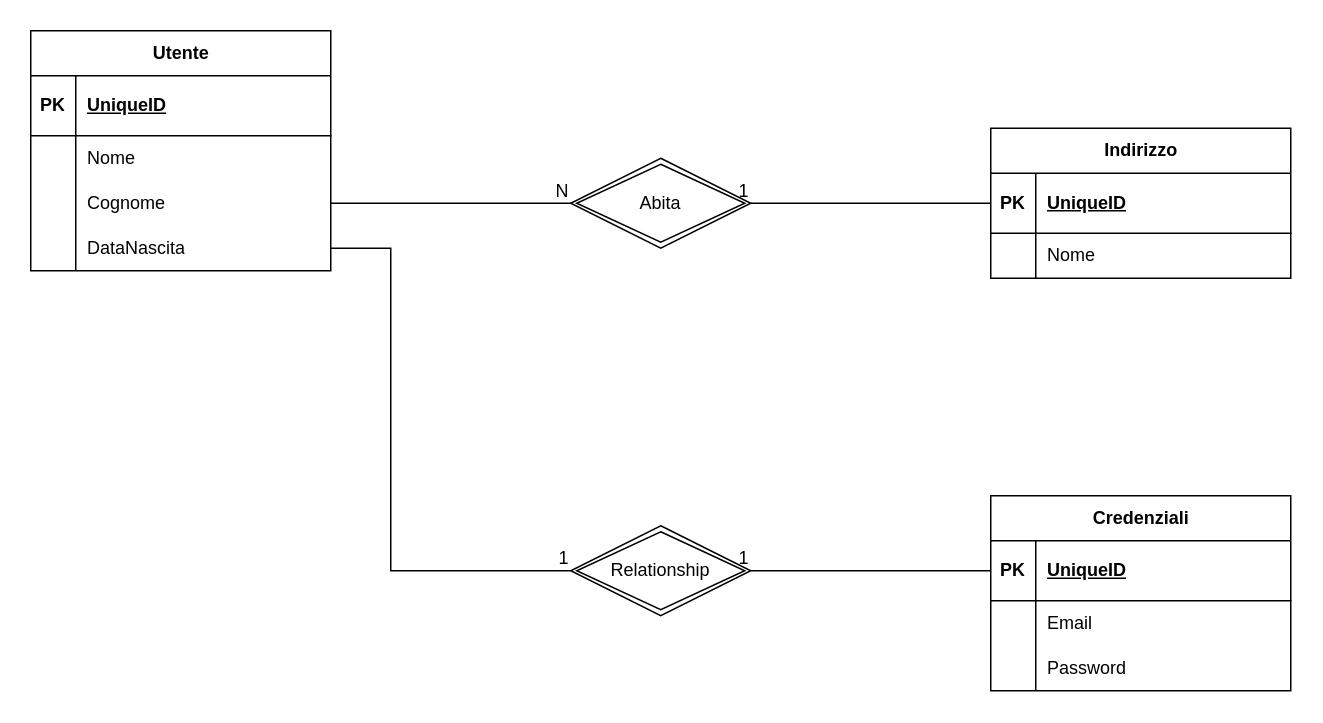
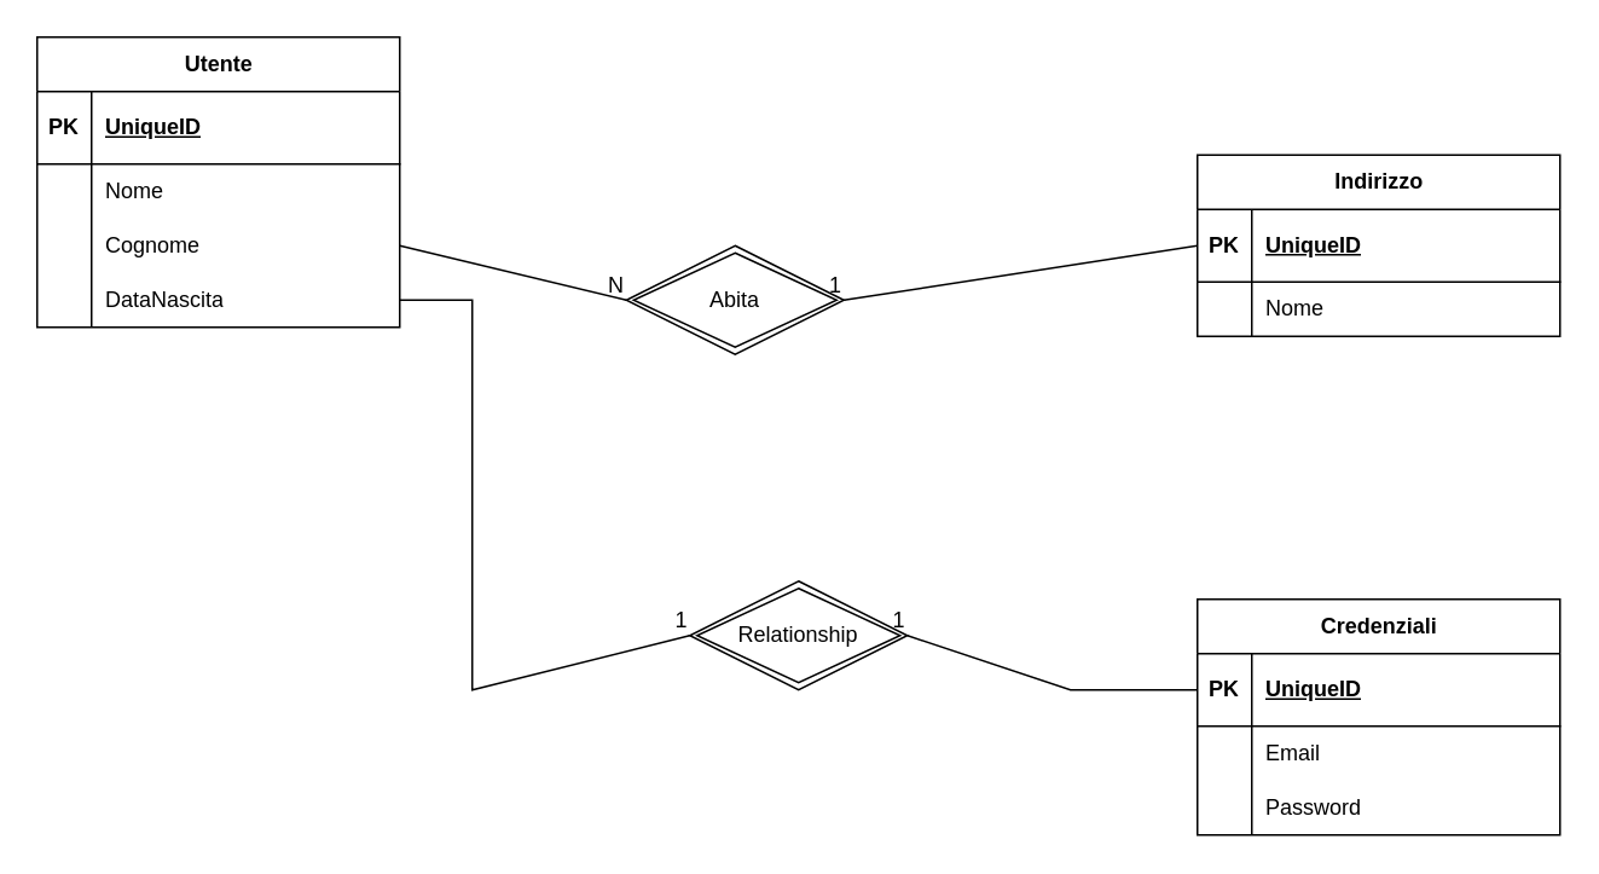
- <mxCell id="15" value="Abita" style="shape=rhombus;double=1;perimeter=rhombusPerimeter;whiteSpace=wrap;html=1;align=center;" vertex="1" parent="1"><mxGeometry x="380" y="105" width="120" height="60" as="geometry" /></mxCell>
+ <mxCell id="15" value="Abita" style="shape=rhombus;double=1;perimeter=rhombusPerimeter;whiteSpace=wrap;html=1;align=center;" vertex="1" parent="1"><mxGeometry x="345" y="135" width="120" height="60" as="geometry" /></mxCell>
- <mxCell id="27" value="Relationship" style="shape=rhombus;double=1;perimeter=rhombusPerimeter;whiteSpace=wrap;html=1;align=center;" vertex="1" parent="1"><mxGeometry x="380" y="350" width="120" height="60" as="geometry" /></mxCell>
+ <mxCell id="27" value="Relationship" style="shape=rhombus;double=1;perimeter=rhombusPerimeter;whiteSpace=wrap;html=1;align=center;" vertex="1" parent="1"><mxGeometry x="380" y="320" width="120" height="60" as="geometry" /></mxCell>
